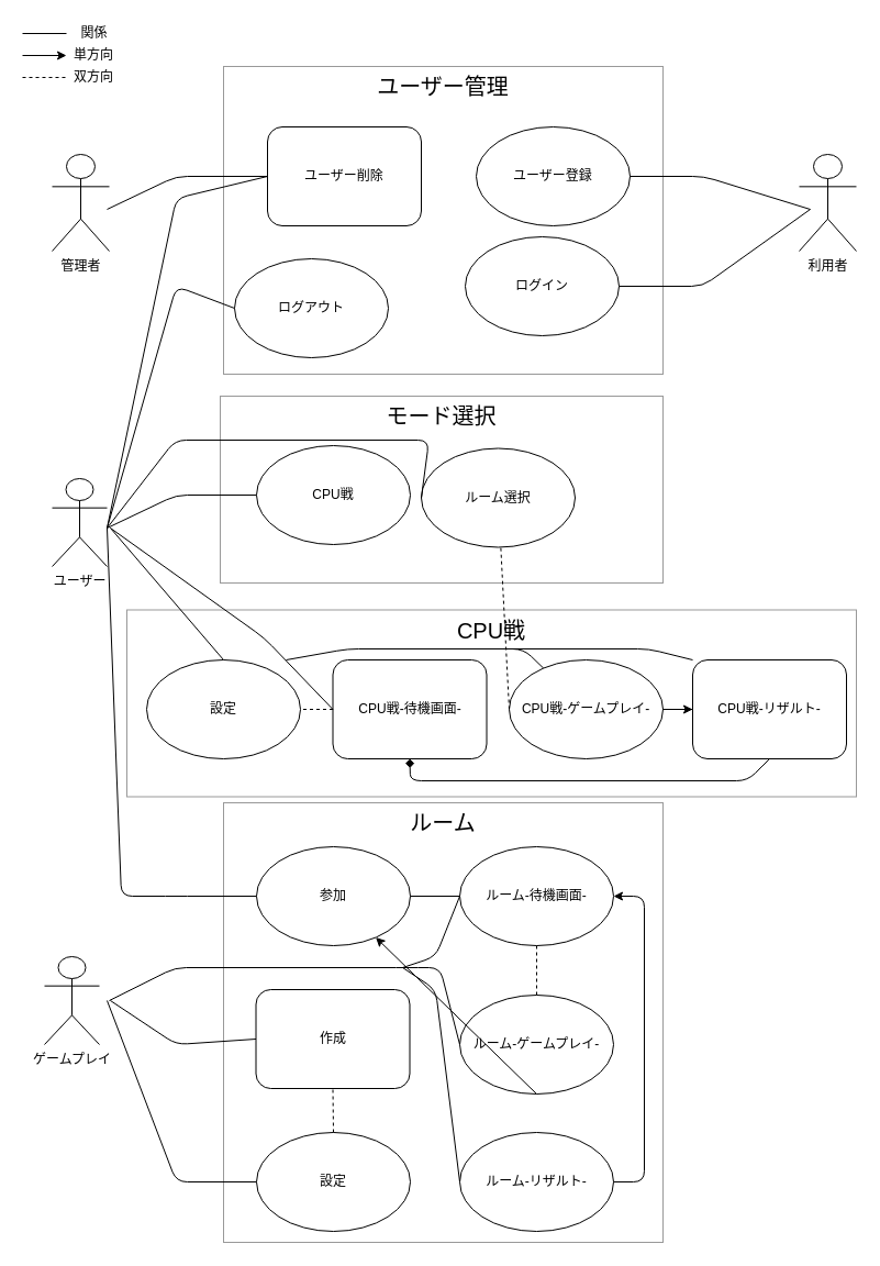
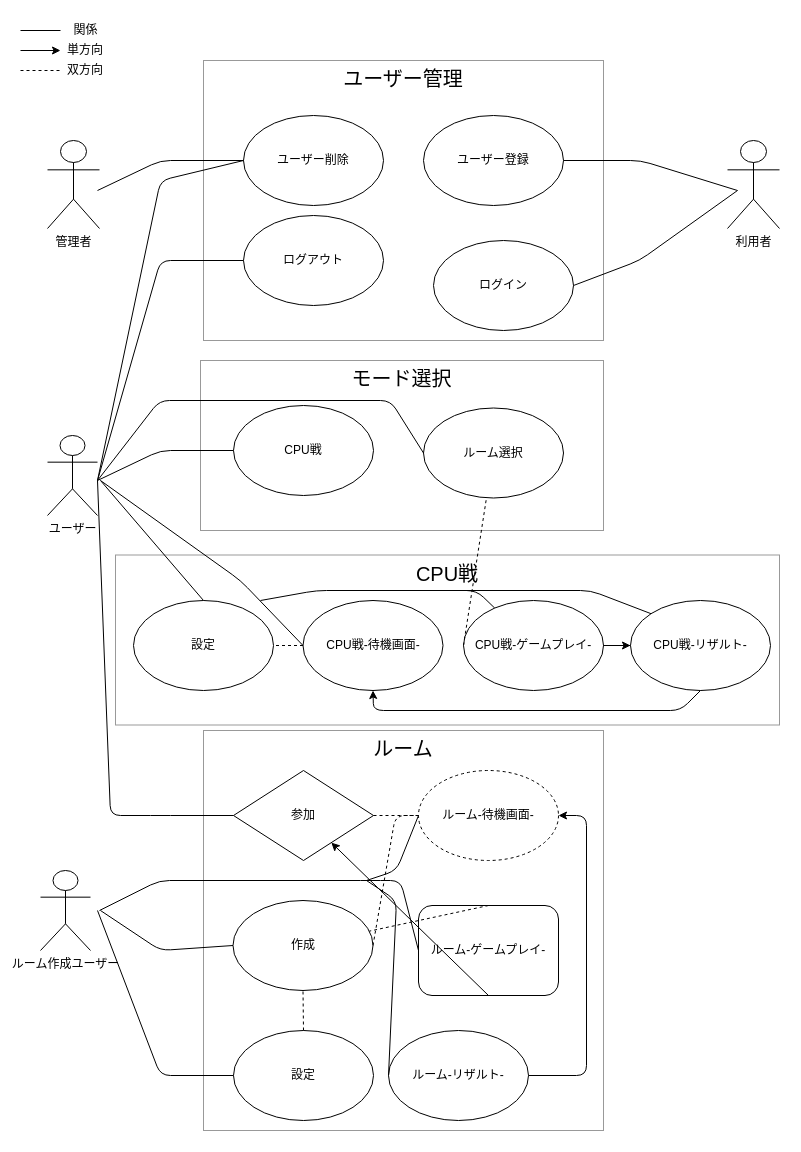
- <mxCell id="10" value="ユーザー削除" style="whiteSpace=wrap;html=1;rounded=1;" vertex="1" parent="1"><mxGeometry x="243" y="115" width="140" height="90" as="geometry" /></mxCell>
+ <mxCell id="10" value="ユーザー削除" style="ellipse;whiteSpace=wrap;html=1;" vertex="1" parent="1"><mxGeometry x="243" y="115" width="140" height="90" as="geometry" /></mxCell>
- <mxCell id="5" value="ユーザー登録" style="ellipse;whiteSpace=wrap;html=1;" vertex="1" parent="1"><mxGeometry x="433" y="115" width="140" height="90" as="geometry" /></mxCell>
+ <mxCell id="5" value="ユーザー登録" style="ellipse;whiteSpace=wrap;html=1;" vertex="1" parent="1"><mxGeometry x="423" y="115" width="140" height="90" as="geometry" /></mxCell>
- <mxCell id="3" value="ログイン" style="ellipse;whiteSpace=wrap;html=1;" vertex="1" parent="1"><mxGeometry x="423" y="215" width="140" height="90" as="geometry" /></mxCell>
+ <mxCell id="3" value="ログイン" style="ellipse;whiteSpace=wrap;html=1;" vertex="1" parent="1"><mxGeometry x="433" y="240" width="140" height="90" as="geometry" /></mxCell>
- <mxCell id="4" value="ログアウト" style="ellipse;whiteSpace=wrap;html=1;" vertex="1" parent="1"><mxGeometry x="213" y="235" width="140" height="90" as="geometry" /></mxCell>
+ <mxCell id="4" value="ログアウト" style="ellipse;whiteSpace=wrap;html=1;" vertex="1" parent="1"><mxGeometry x="243" y="215" width="140" height="90" as="geometry" /></mxCell>
- <mxCell id="14" value="ルーム選択" style="ellipse;whiteSpace=wrap;html=1;" vertex="1" parent="1"><mxGeometry x="383" y="407.5" width="140" height="90" as="geometry" /></mxCell>
+ <mxCell id="14" value="ルーム選択" style="ellipse;whiteSpace=wrap;html=1;" vertex="1" parent="1"><mxGeometry x="423" y="407.5" width="140" height="90" as="geometry" /></mxCell>
- <mxCell id="39" value="CPU戦-待機画面-" style="whiteSpace=wrap;html=1;rounded=1;" vertex="1" parent="1"><mxGeometry x="302.5" y="600" width="140" height="90" as="geometry" /></mxCell>
+ <mxCell id="39" value="CPU戦-待機画面-" style="ellipse;whiteSpace=wrap;html=1;" vertex="1" parent="1"><mxGeometry x="302.5" y="600" width="140" height="90" as="geometry" /></mxCell>
- <mxCell id="41" value="CPU戦-リザルト-" style="whiteSpace=wrap;html=1;rounded=1;" vertex="1" parent="1"><mxGeometry x="630" y="600" width="140" height="90" as="geometry" /></mxCell>
+ <mxCell id="41" value="CPU戦-リザルト-" style="ellipse;whiteSpace=wrap;html=1;" vertex="1" parent="1"><mxGeometry x="630" y="600" width="140" height="90" as="geometry" /></mxCell>
- <mxCell id="52" value="" style="endArrow=diamond;html=1;exitX=0.5;exitY=1;exitDx=0;exitDy=0;entryX=0.5;entryY=1;entryDx=0;entryDy=0;" edge="1" parent="1" source="41" target="39"><mxGeometry width="50" height="50" relative="1" as="geometry"><mxPoint x="580" y="780" as="sourcePoint" /><mxPoint x="630" y="730" as="targetPoint" /><Array as="points"><mxPoint x="680" y="710" /><mxPoint x="373" y="710" /></Array></mxGeometry></mxCell>
+ <mxCell id="52" value="" style="endArrow=classic;html=1;exitX=0.5;exitY=1;exitDx=0;exitDy=0;entryX=0.5;entryY=1;entryDx=0;entryDy=0;" edge="1" parent="1" source="41" target="39"><mxGeometry width="50" height="50" relative="1" as="geometry"><mxPoint x="580" y="780" as="sourcePoint" /><mxPoint x="630" y="730" as="targetPoint" /><Array as="points"><mxPoint x="680" y="710" /><mxPoint x="373" y="710" /></Array></mxGeometry></mxCell>
- <mxCell id="22" value="参加" style="ellipse;whiteSpace=wrap;html=1;" vertex="1" parent="1"><mxGeometry x="233" y="770" width="140" height="90" as="geometry" /></mxCell>
+ <mxCell id="22" value="参加" style="rhombus;whiteSpace=wrap;html=1;" vertex="1" parent="1"><mxGeometry x="233" y="770" width="140" height="90" as="geometry" /></mxCell>
- <mxCell id="30" value="" style="endArrow=none;dashed=0;html=1;exitX=1;exitY=0.5;exitDx=0;exitDy=0;entryX=0;entryY=0.5;entryDx=0;entryDy=0;" edge="1" parent="1" source="22" target="28"><mxGeometry width="50" height="50" relative="1" as="geometry"><mxPoint x="373" y="910" as="sourcePoint" /><mxPoint x="423" y="860" as="targetPoint" /><Array as="points" /></mxGeometry></mxCell>
+ <mxCell id="30" value="" style="endArrow=none;dashed=1;html=1;exitX=1;exitY=0.5;exitDx=0;exitDy=0;entryX=0;entryY=0.5;entryDx=0;entryDy=0;" edge="1" parent="1" source="22" target="28"><mxGeometry width="50" height="50" relative="1" as="geometry"><mxPoint x="373" y="910" as="sourcePoint" /><mxPoint x="423" y="860" as="targetPoint" /><Array as="points" /></mxGeometry></mxCell>
- <mxCell id="28" value="ルーム-待機画面-" style="ellipse;whiteSpace=wrap;html=1;" vertex="1" parent="1"><mxGeometry x="418" y="770" width="140" height="90" as="geometry" /></mxCell>
+ <mxCell id="28" value="ルーム-待機画面-" style="ellipse;whiteSpace=wrap;html=1;dashed=1;" vertex="1" parent="1"><mxGeometry x="418" y="770" width="140" height="90" as="geometry" /></mxCell>
+ <mxCell id="29" value="" style="endArrow=none;dashed=1;html=1;exitX=1;exitY=0.5;exitDx=0;exitDy=0;entryX=0;entryY=0.5;entryDx=0;entryDy=0;" edge="1" parent="1" source="21" target="28"><mxGeometry width="50" height="50" relative="1" as="geometry"><mxPoint x="413" y="960" as="sourcePoint" /><mxPoint x="443" y="940" as="targetPoint" /><Array as="points"><mxPoint x="395" y="815" /></Array></mxGeometry></mxCell>
- <mxCell id="34" value="" style="endArrow=none;dashed=1;html=1;entryX=0.5;entryY=1;entryDx=0;entryDy=0;exitX=0.5;exitY=0;exitDx=0;exitDy=0;" edge="1" parent="1" source="32" target="28"><mxGeometry width="50" height="50" relative="1" as="geometry"><mxPoint x="415" y="940" as="sourcePoint" /><mxPoint x="465" y="890" as="targetPoint" /></mxGeometry></mxCell>
+ <mxCell id="34" value="" style="endArrow=none;dashed=1;html=1;exitX=0.5;exitY=0;exitDx=0;exitDy=0;" edge="1" parent="1" source="32" target="21"><mxGeometry width="50" height="50" relative="1" as="geometry"><mxPoint x="415" y="940" as="sourcePoint" /><mxPoint x="465" y="890" as="targetPoint" /></mxGeometry></mxCell>
- <mxCell id="21" value="作成" style="whiteSpace=wrap;html=1;rounded=1;" vertex="1" parent="1"><mxGeometry x="232.5" y="900" width="140" height="90" as="geometry" /></mxCell>
+ <mxCell id="21" value="作成" style="ellipse;whiteSpace=wrap;html=1;" vertex="1" parent="1"><mxGeometry x="232.5" y="900" width="140" height="90" as="geometry" /></mxCell>
- <mxCell id="32" value="ルーム-ゲームプレイ-" style="ellipse;whiteSpace=wrap;html=1;" vertex="1" parent="1"><mxGeometry x="418" y="905" width="140" height="90" as="geometry" /></mxCell>
+ <mxCell id="32" value="ルーム-ゲームプレイ-" style="whiteSpace=wrap;html=1;rounded=1;" vertex="1" parent="1"><mxGeometry x="418" y="905" width="140" height="90" as="geometry" /></mxCell>
- <mxCell id="24" value="ゲームプレイ" style="shape=umlActor;verticalLabelPosition=bottom;labelBackgroundColor=#ffffff;verticalAlign=top;html=1;outlineConnect=0;" vertex="1" parent="1"><mxGeometry x="40" y="870" width="50" height="80" as="geometry" /></mxCell>
+ <mxCell id="24" value="ルーム作成ユーザー" style="shape=umlActor;verticalLabelPosition=bottom;labelBackgroundColor=#ffffff;verticalAlign=top;html=1;outlineConnect=0;" vertex="1" parent="1"><mxGeometry x="40" y="870" width="50" height="80" as="geometry" /></mxCell>
- <mxCell id="33" value="ルーム-リザルト-" style="ellipse;whiteSpace=wrap;html=1;" vertex="1" parent="1"><mxGeometry x="418" y="1030" width="140" height="90" as="geometry" /></mxCell>
+ <mxCell id="33" value="ルーム-リザルト-" style="ellipse;whiteSpace=wrap;html=1;" vertex="1" parent="1"><mxGeometry x="388" y="1030" width="140" height="90" as="geometry" /></mxCell>
